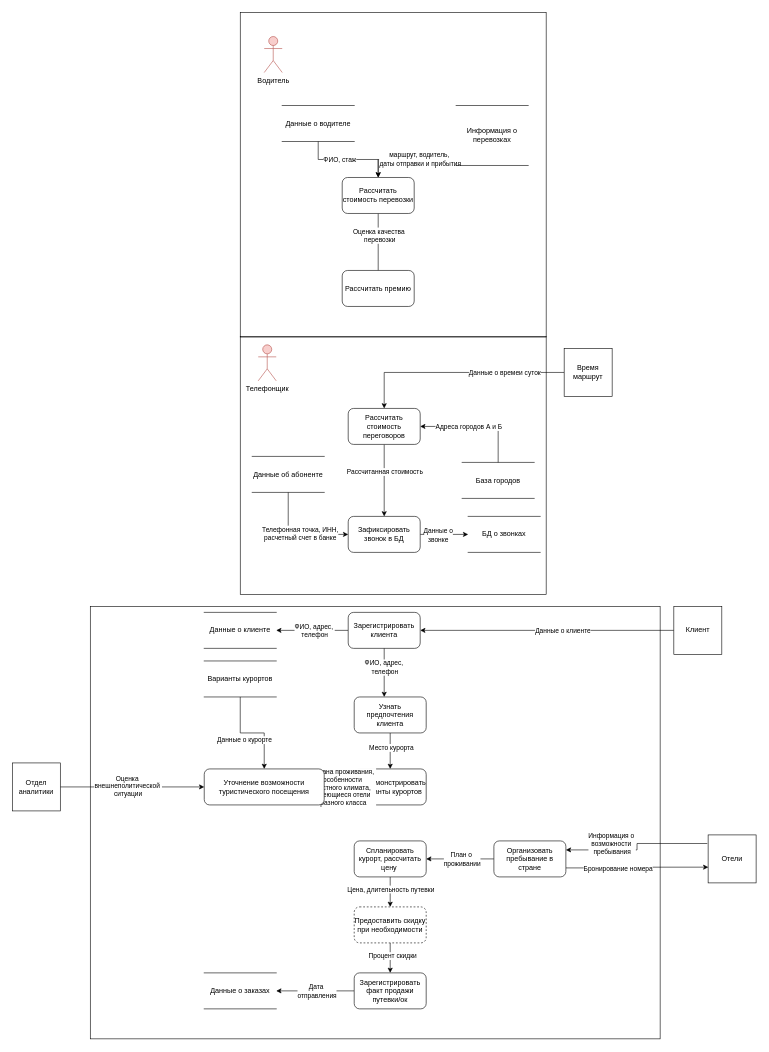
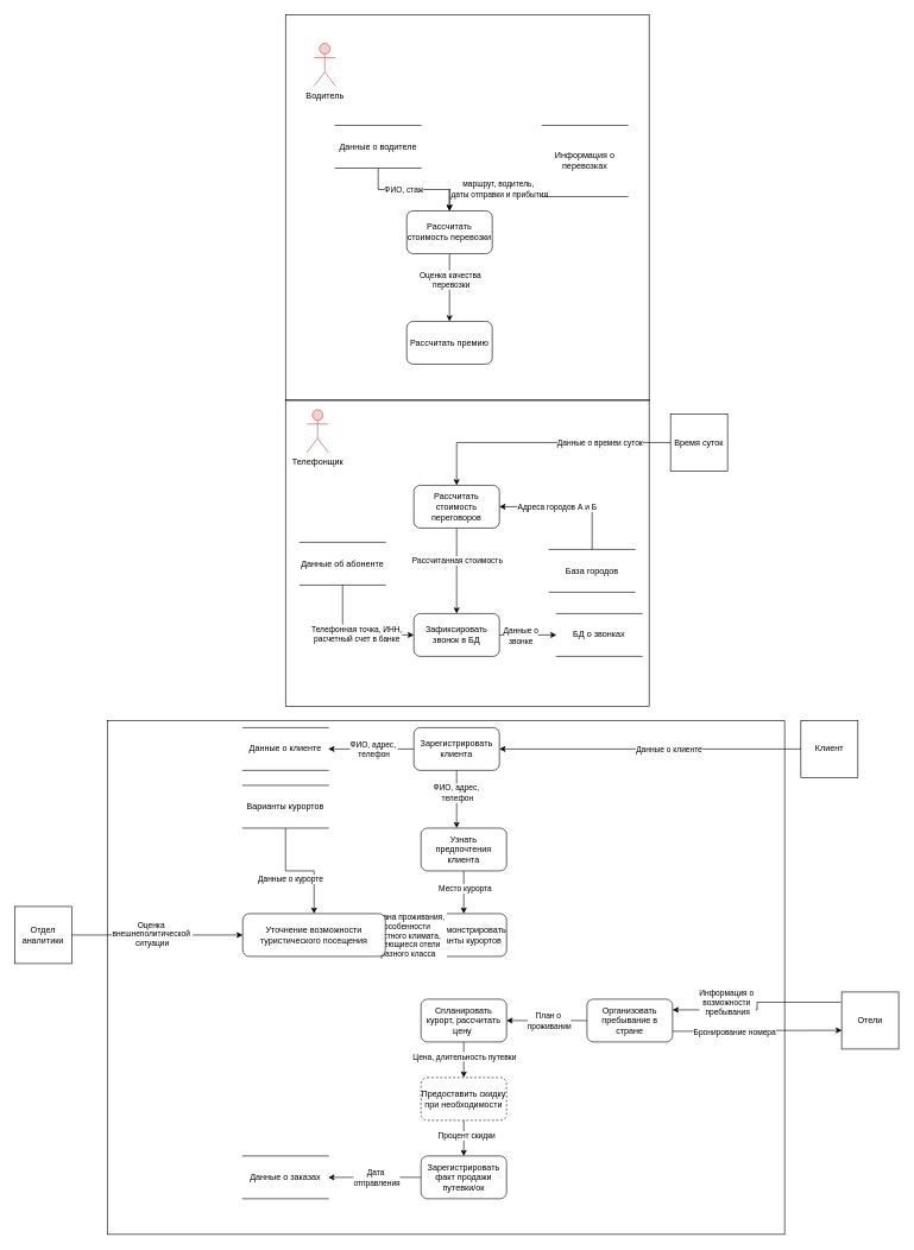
- <mxCell id="5" style="edgeStyle=orthogonalEdgeStyle;rounded=0;orthogonalLoop=1;jettySize=auto;html=1;entryX=0.5;entryY=0;entryDx=0;entryDy=0;endArrow=none;" edge="1" parent="1" source="7" target="14"><mxGeometry relative="1" as="geometry" /></mxCell>
+ <mxCell id="5" style="edgeStyle=orthogonalEdgeStyle;rounded=0;orthogonalLoop=1;jettySize=auto;html=1;entryX=0.5;entryY=0;entryDx=0;entryDy=0;" edge="1" parent="1" source="7" target="14"><mxGeometry relative="1" as="geometry" /></mxCell>
- <mxCell id="31" value="Время маршрут" style="whiteSpace=wrap;html=1;aspect=fixed;" vertex="1" parent="1"><mxGeometry x="940" y="580" width="80" height="80" as="geometry" /></mxCell>
+ <mxCell id="31" value="Время суток" style="whiteSpace=wrap;html=1;aspect=fixed;" vertex="1" parent="1"><mxGeometry x="940" y="580" width="80" height="80" as="geometry" /></mxCell>
